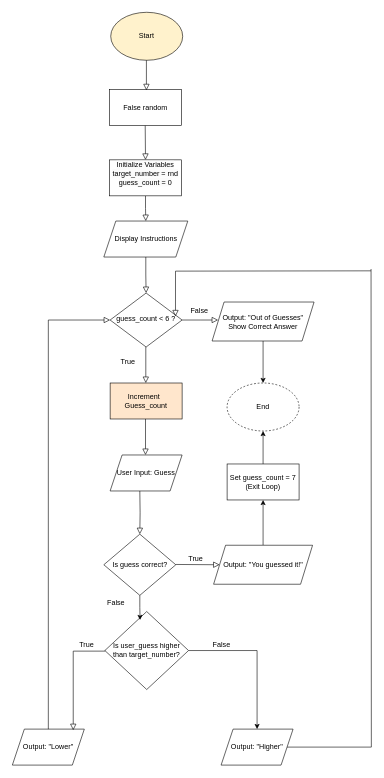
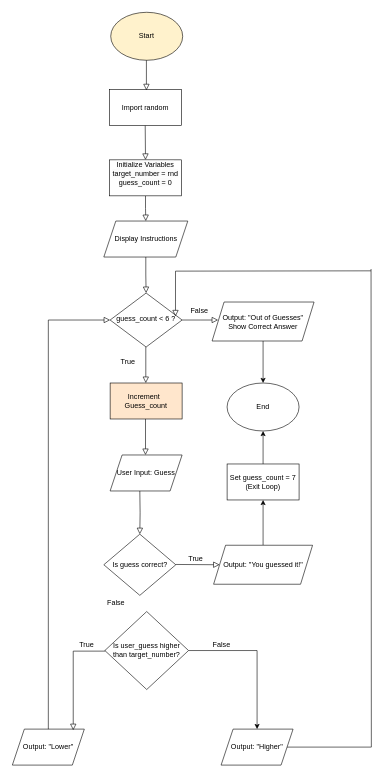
- <mxCell id="26" value="False random" style="rounded=0;whiteSpace=wrap;html=1;" parent="1" vertex="1"><mxGeometry x="182" y="149" width="120" height="60" as="geometry" /></mxCell>
+ <mxCell id="26" value="Import random" style="rounded=0;whiteSpace=wrap;html=1;" parent="1" vertex="1"><mxGeometry x="182" y="149" width="120" height="60" as="geometry" /></mxCell>
- <mxCell id="12" value="End" style="ellipse;whiteSpace=wrap;html=1;dashed=1;" parent="1" vertex="1"><mxGeometry x="378" y="638" width="120" height="80" as="geometry" /></mxCell>
+ <mxCell id="12" value="End" style="ellipse;whiteSpace=wrap;html=1;" parent="1" vertex="1"><mxGeometry x="378" y="638" width="120" height="80" as="geometry" /></mxCell>
- <mxCell id="37" style="edgeStyle=orthogonalEdgeStyle;rounded=0;orthogonalLoop=1;jettySize=auto;html=1;entryX=0.421;entryY=0.108;entryDx=0;entryDy=0;entryPerimeter=0;" parent="1" source="29" target="18" edge="1"><mxGeometry relative="1" as="geometry" /></mxCell>
